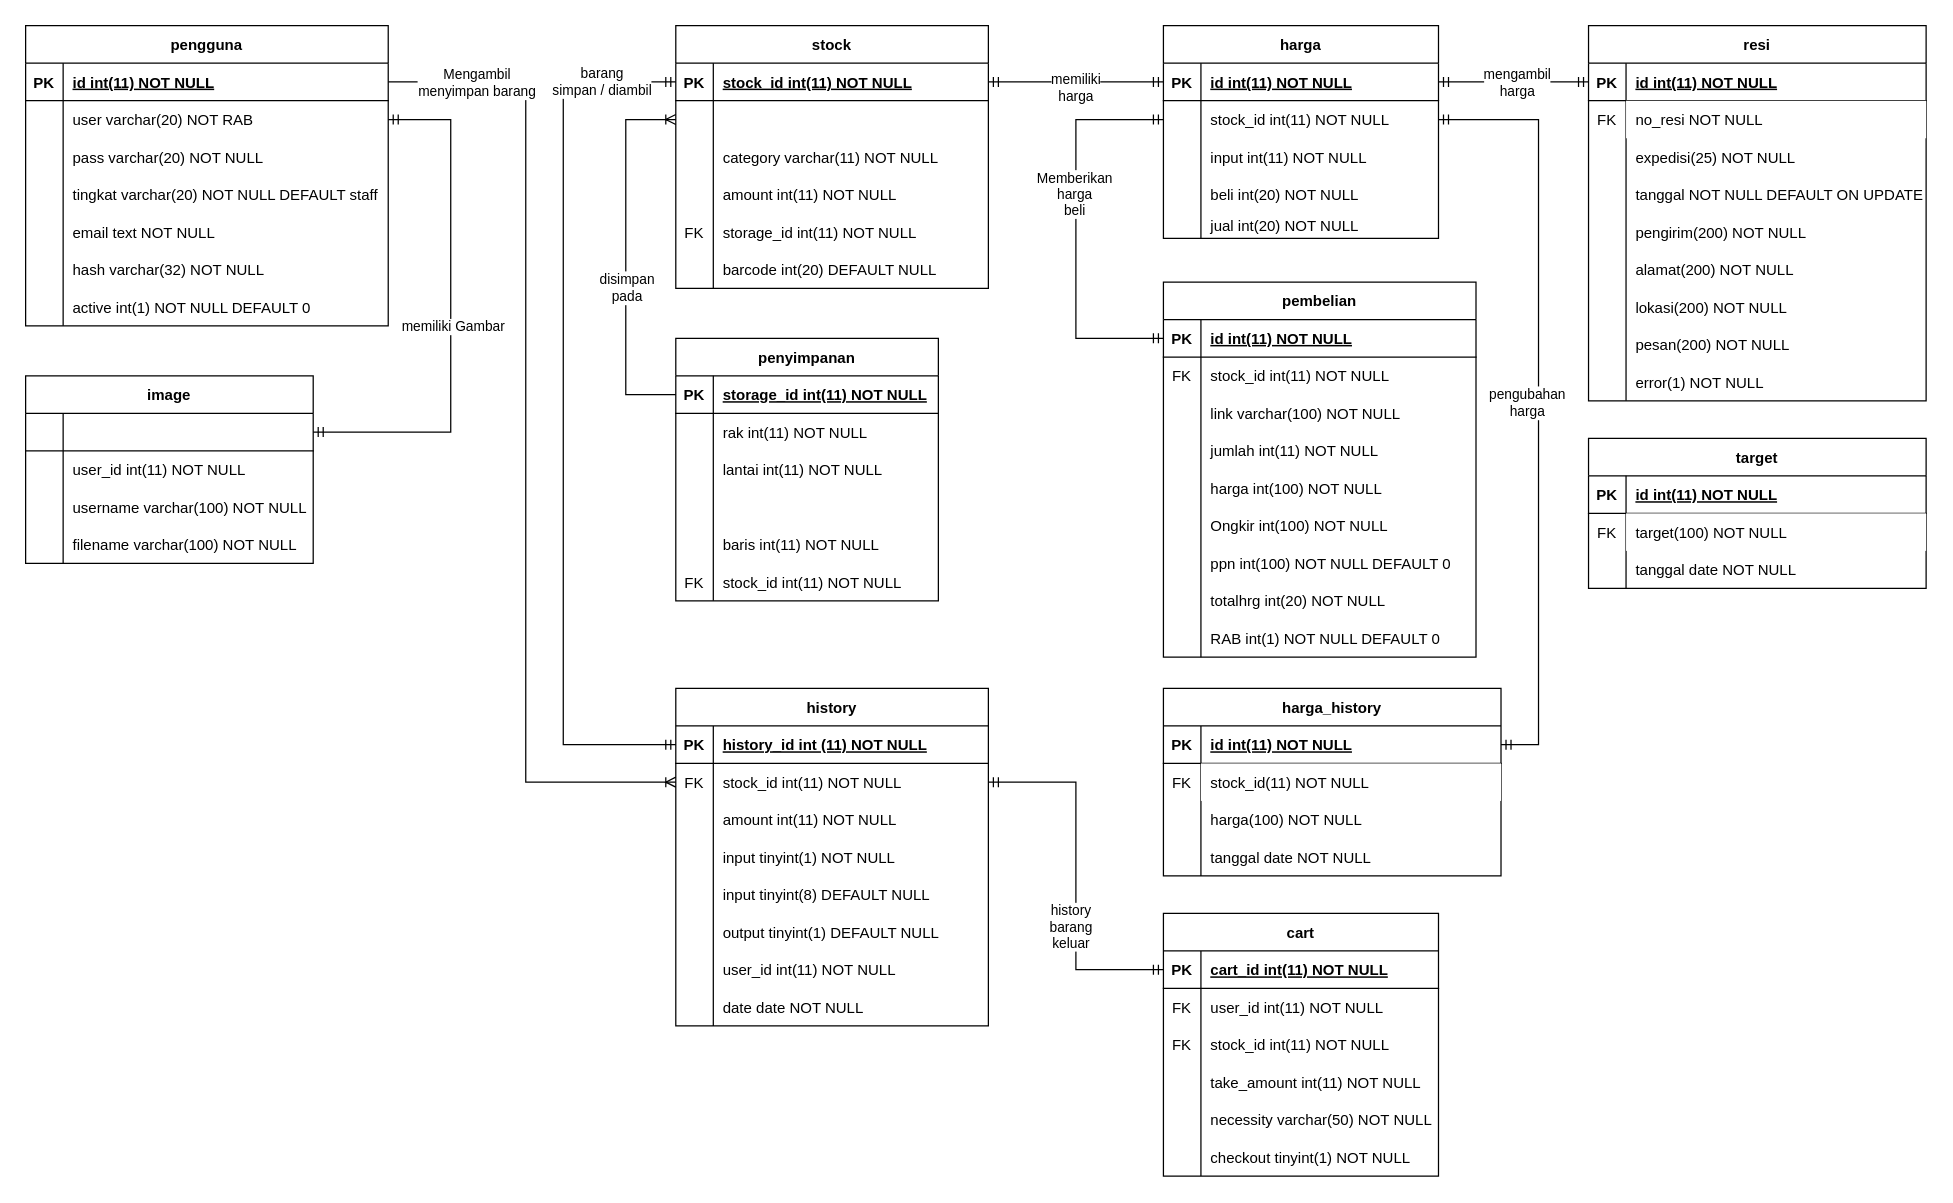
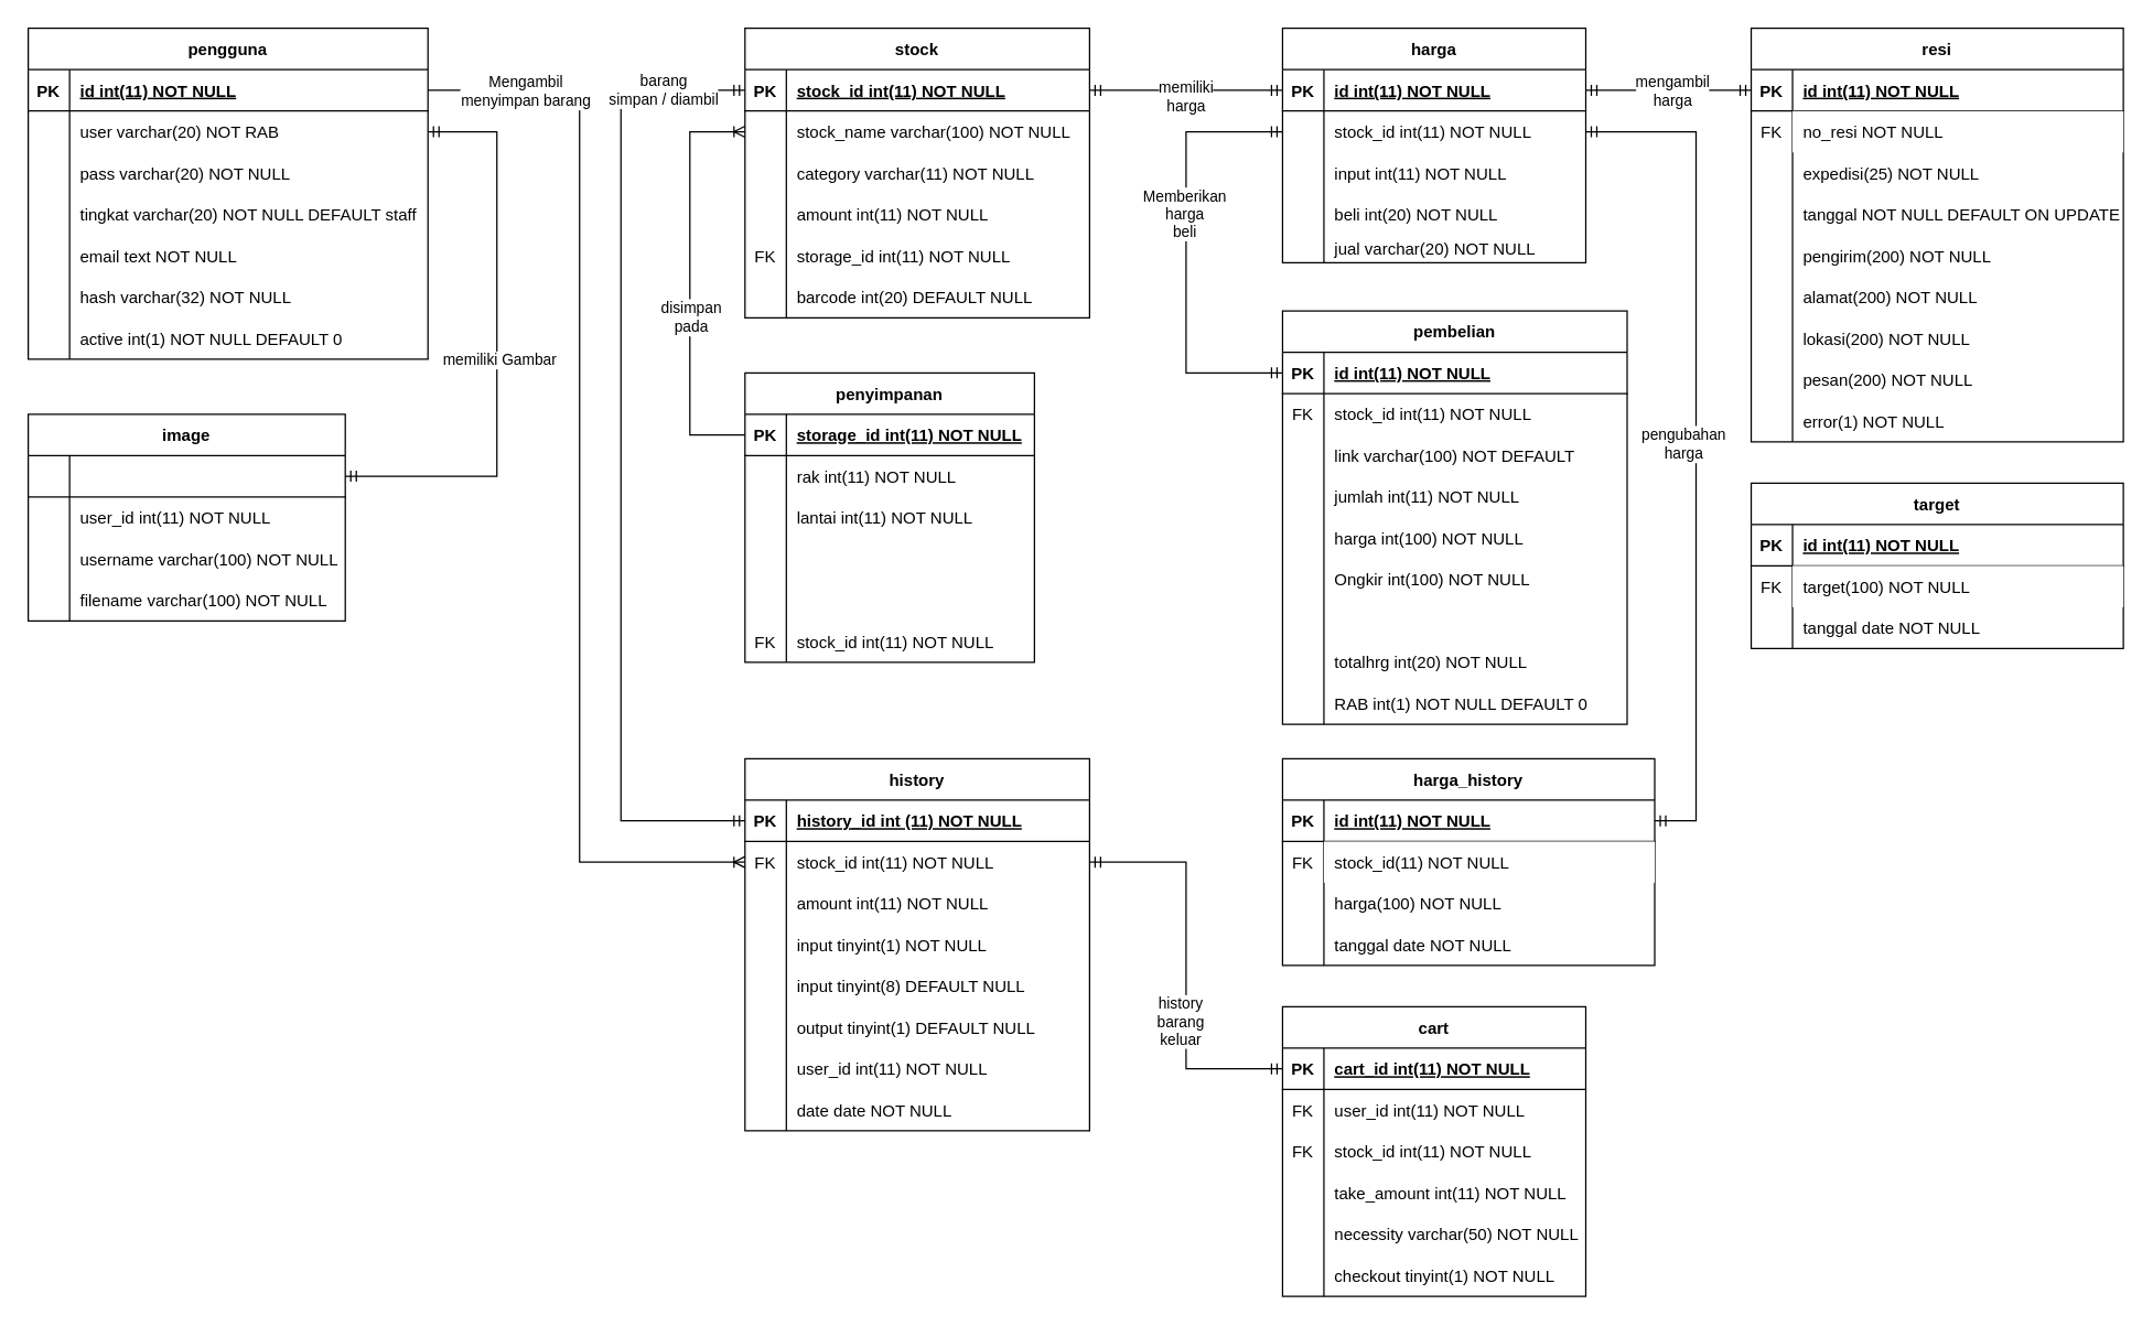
+ <mxCell id="26" value="stock_name varchar(100) NOT NULL" style="shape=partialRectangle;overflow=hidden;connectable=0;fillColor=none;top=0;left=0;bottom=0;right=0;align=left;spacingLeft=6;" parent="24" vertex="1"><mxGeometry x="30" width="220" height="30" as="geometry"><mxRectangle width="220" height="30" as="alternateBounds" /></mxGeometry></mxCell>
- <mxCell id="120" value="jual int(20) NOT NULL" style="shape=partialRectangle;connectable=0;fillColor=none;top=0;left=0;bottom=0;right=0;align=left;spacingLeft=6;fontStyle=0;overflow=hidden;" parent="118" vertex="1"><mxGeometry x="30" width="190" height="20" as="geometry"><mxRectangle width="190" height="20" as="alternateBounds" /></mxGeometry></mxCell>
+ <mxCell id="120" value="jual varchar(20) NOT NULL" style="shape=partialRectangle;connectable=0;fillColor=none;top=0;left=0;bottom=0;right=0;align=left;spacingLeft=6;fontStyle=0;overflow=hidden;" parent="118" vertex="1"><mxGeometry x="30" width="190" height="20" as="geometry"><mxRectangle width="190" height="20" as="alternateBounds" /></mxGeometry></mxCell>
- <mxCell id="143" value="link varchar(100) NOT NULL" style="shape=partialRectangle;connectable=0;fillColor=none;top=0;left=0;bottom=0;right=0;align=left;spacingLeft=6;overflow=hidden;" parent="141" vertex="1"><mxGeometry x="30" width="220" height="30" as="geometry"><mxRectangle width="220" height="30" as="alternateBounds" /></mxGeometry></mxCell>
+ <mxCell id="143" value="link varchar(100) NOT DEFAULT" style="shape=partialRectangle;connectable=0;fillColor=none;top=0;left=0;bottom=0;right=0;align=left;spacingLeft=6;overflow=hidden;" parent="141" vertex="1"><mxGeometry x="30" width="220" height="30" as="geometry"><mxRectangle width="220" height="30" as="alternateBounds" /></mxGeometry></mxCell>
- <mxCell id="16" value="baris int(11) NOT NULL" style="shape=partialRectangle;connectable=0;fillColor=none;top=0;left=0;bottom=0;right=0;align=left;spacingLeft=6;overflow=hidden;" parent="14" vertex="1"><mxGeometry x="30" width="180" height="30" as="geometry"><mxRectangle width="180" height="30" as="alternateBounds" /></mxGeometry></mxCell>
- <mxCell id="155" value="ppn int(100) NOT NULL DEFAULT 0" style="shape=partialRectangle;connectable=0;fillColor=none;top=0;left=0;bottom=0;right=0;align=left;spacingLeft=6;overflow=hidden;" vertex="1" parent="153"><mxGeometry x="30" width="220" height="30" as="geometry"><mxRectangle width="220" height="30" as="alternateBounds" /></mxGeometry></mxCell>
